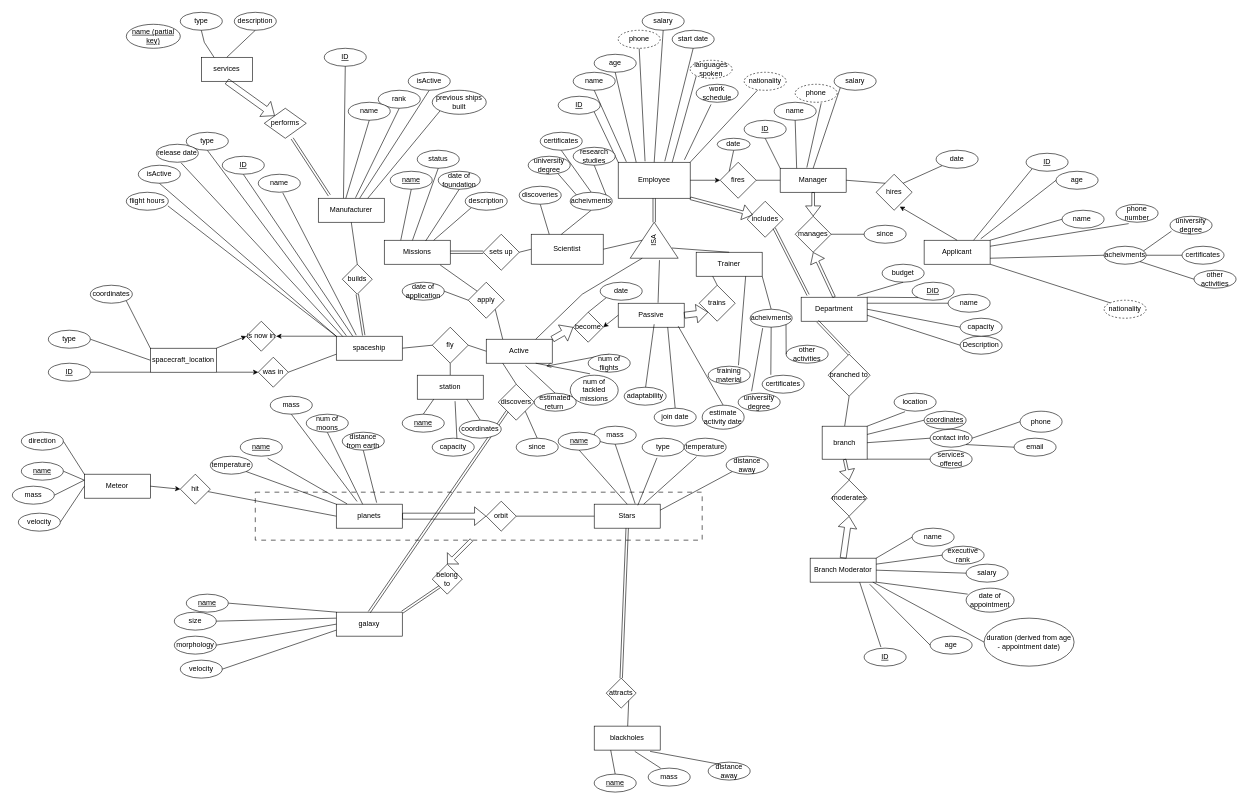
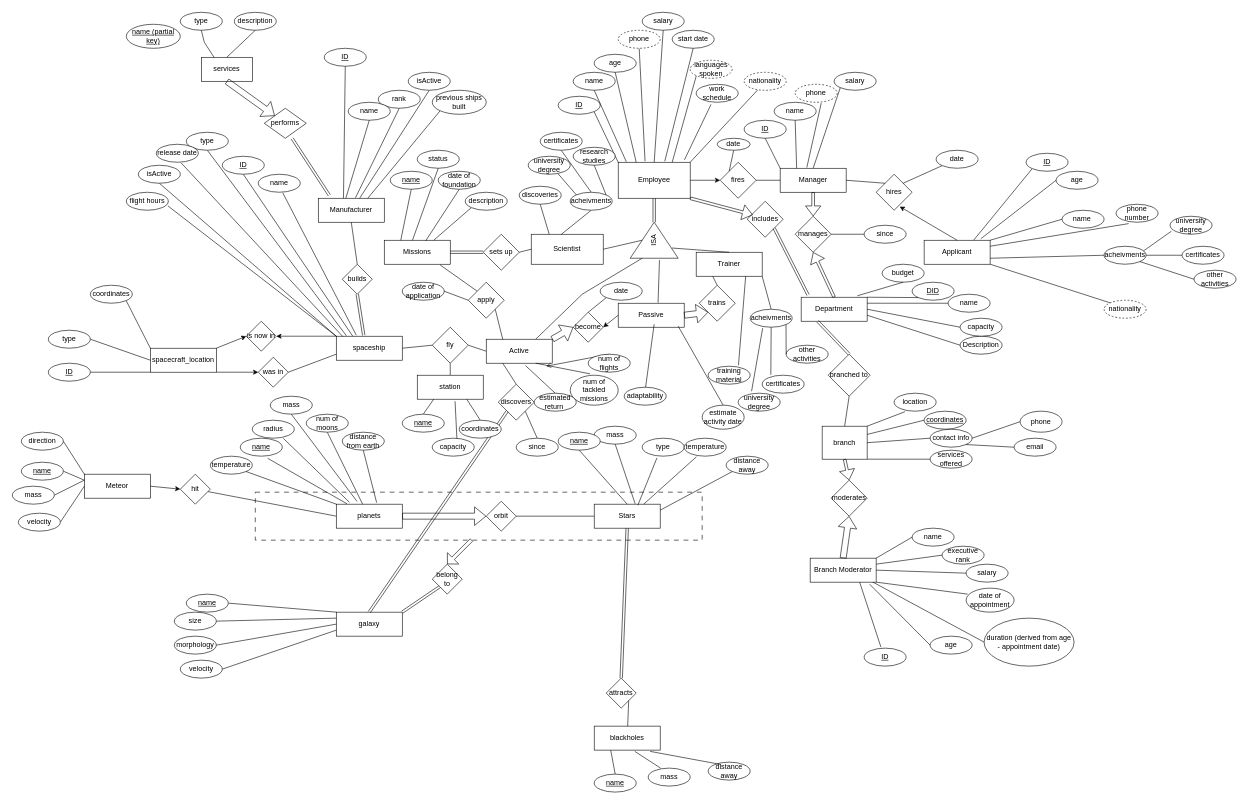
- <mxCell id="159" value="" style="endArrow=none;html=1;rounded=0;entryX=0.75;entryY=1;entryDx=0;entryDy=0;exitX=0.5;exitY=0;exitDx=0;exitDy=0;" parent="1" source="163" target="7" edge="1"><mxGeometry width="50" height="50" relative="1" as="geometry"><mxPoint x="1110" y="620" as="sourcePoint" /><mxPoint x="1030" y="726" as="targetPoint" /></mxGeometry></mxCell>
- <mxCell id="163" value="join date" style="ellipse;whiteSpace=wrap;html=1;" parent="1" vertex="1"><mxGeometry x="1090" y="680" width="70" height="30" as="geometry" /></mxCell>
+ <mxCell id="227" value="radius" style="ellipse;whiteSpace=wrap;html=1;" parent="1" vertex="1"><mxGeometry x="420" y="700" width="70" height="30" as="geometry" /></mxCell>
+ <mxCell id="232" value="" style="endArrow=none;html=1;rounded=0;exitX=0.2;exitY=-0.079;exitDx=0;exitDy=0;exitPerimeter=0;entryX=0.738;entryY=1.006;entryDx=0;entryDy=0;entryPerimeter=0;" parent="1" source="53" target="227" edge="1"><mxGeometry width="50" height="50" relative="1" as="geometry"><mxPoint x="700" y="765" as="sourcePoint" /><mxPoint x="750" y="715" as="targetPoint" /></mxGeometry></mxCell>
